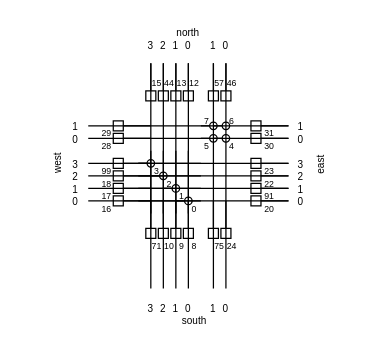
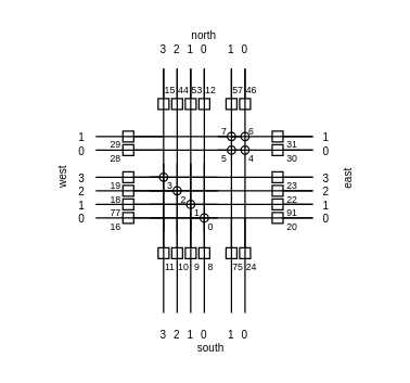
- <mxCell id="96" value="&lt;font style=&quot;font-size: 7px;&quot;&gt;13&lt;/font&gt;" style="text;html=1;strokeColor=none;fillColor=none;align=center;verticalAlign=middle;whiteSpace=wrap;rounded=0;" vertex="1" parent="1"><mxGeometry x="140" y="60" width="10" height="10" as="geometry" /></mxCell>
+ <mxCell id="96" value="&lt;font style=&quot;font-size: 7px;&quot;&gt;53&lt;/font&gt;" style="text;html=1;strokeColor=none;fillColor=none;align=center;verticalAlign=middle;whiteSpace=wrap;rounded=0;" vertex="1" parent="1"><mxGeometry x="140" y="60" width="10" height="10" as="geometry" /></mxCell>
- <mxCell id="102" value="&lt;font style=&quot;font-size: 7px;&quot;&gt;99&lt;/font&gt;" style="text;html=1;strokeColor=none;fillColor=none;align=center;verticalAlign=middle;whiteSpace=wrap;rounded=0;" vertex="1" parent="1"><mxGeometry x="80" y="130" width="10" height="10" as="geometry" /></mxCell>
+ <mxCell id="102" value="&lt;font style=&quot;font-size: 7px;&quot;&gt;19&lt;/font&gt;" style="text;html=1;strokeColor=none;fillColor=none;align=center;verticalAlign=middle;whiteSpace=wrap;rounded=0;" vertex="1" parent="1"><mxGeometry x="80" y="130" width="10" height="10" as="geometry" /></mxCell>
- <mxCell id="100" value="&lt;font style=&quot;font-size: 7px;&quot;&gt;17&lt;/font&gt;" style="text;html=1;strokeColor=none;fillColor=none;align=center;verticalAlign=middle;whiteSpace=wrap;rounded=0;" vertex="1" parent="1"><mxGeometry x="80" y="150" width="10" height="10" as="geometry" /></mxCell>
+ <mxCell id="100" value="&lt;font style=&quot;font-size: 7px;&quot;&gt;77&lt;/font&gt;" style="text;html=1;strokeColor=none;fillColor=none;align=center;verticalAlign=middle;whiteSpace=wrap;rounded=0;" vertex="1" parent="1"><mxGeometry x="80" y="150" width="10" height="10" as="geometry" /></mxCell>
- <mxCell id="94" value="&lt;font style=&quot;font-size: 7px;&quot;&gt;71&lt;/font&gt;" style="text;html=1;strokeColor=none;fillColor=none;align=center;verticalAlign=middle;whiteSpace=wrap;rounded=0;" vertex="1" parent="1"><mxGeometry x="120" y="190" width="10" height="10" as="geometry" /></mxCell>
+ <mxCell id="94" value="&lt;font style=&quot;font-size: 7px;&quot;&gt;11&lt;/font&gt;" style="text;html=1;strokeColor=none;fillColor=none;align=center;verticalAlign=middle;whiteSpace=wrap;rounded=0;" vertex="1" parent="1"><mxGeometry x="120" y="190" width="10" height="10" as="geometry" /></mxCell>
